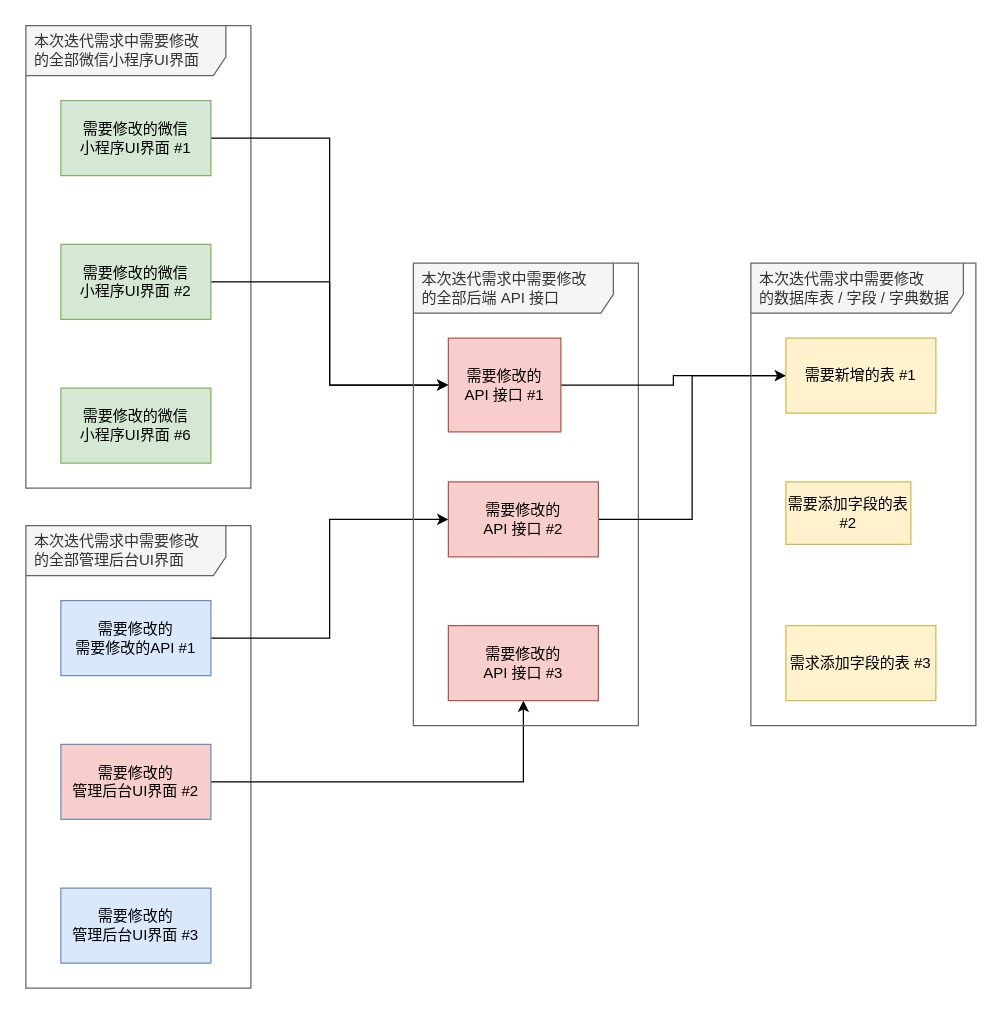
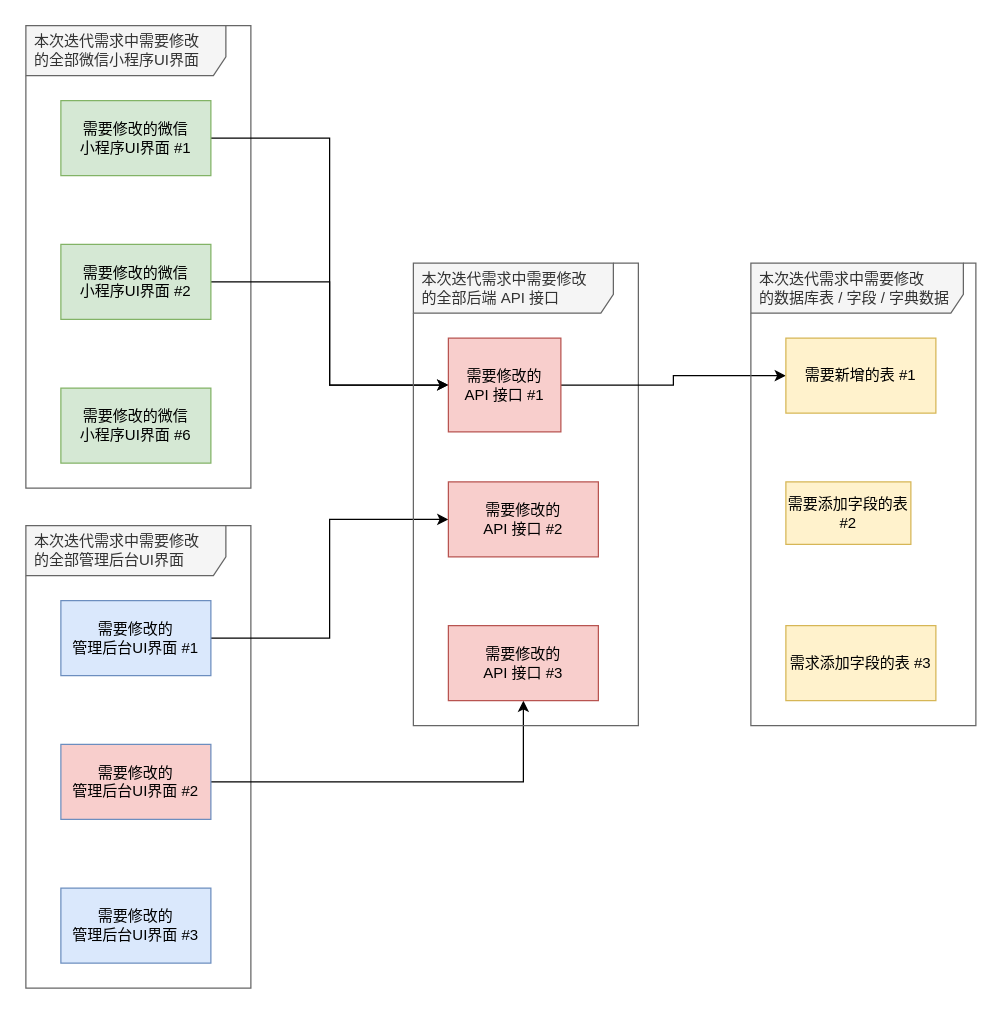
- <mxCell id="15" style="edgeStyle=orthogonalEdgeStyle;rounded=0;orthogonalLoop=1;jettySize=auto;html=1;exitX=1;exitY=0.5;exitDx=0;exitDy=0;entryX=0;entryY=0.5;entryDx=0;entryDy=0;endArrow=none;" edge="1" parent="1" source="16" target="21"><mxGeometry relative="1" as="geometry" /></mxCell>
+ <mxCell id="15" style="edgeStyle=orthogonalEdgeStyle;rounded=0;orthogonalLoop=1;jettySize=auto;html=1;exitX=1;exitY=0.5;exitDx=0;exitDy=0;entryX=0;entryY=0.5;entryDx=0;entryDy=0;" edge="1" parent="1" source="16" target="21"><mxGeometry relative="1" as="geometry" /></mxCell>
- <mxCell id="17" style="edgeStyle=orthogonalEdgeStyle;rounded=0;orthogonalLoop=1;jettySize=auto;html=1;exitX=1;exitY=0.5;exitDx=0;exitDy=0;entryX=0;entryY=0.5;entryDx=0;entryDy=0;" edge="1" parent="1" source="18" target="21"><mxGeometry relative="1" as="geometry" /></mxCell>
- <mxCell id="10" value="需要修改的&lt;br&gt;需要修改的API #1" style="rounded=0;whiteSpace=wrap;html=1;fillColor=#dae8fc;strokeColor=#6c8ebf;" vertex="1" parent="1"><mxGeometry x="48" y="480" width="120" height="60" as="geometry" /></mxCell>
+ <mxCell id="10" value="需要修改的&lt;br&gt;管理后台UI界面 #1" style="rounded=0;whiteSpace=wrap;html=1;fillColor=#dae8fc;strokeColor=#6c8ebf;" vertex="1" parent="1"><mxGeometry x="48" y="480" width="120" height="60" as="geometry" /></mxCell>
